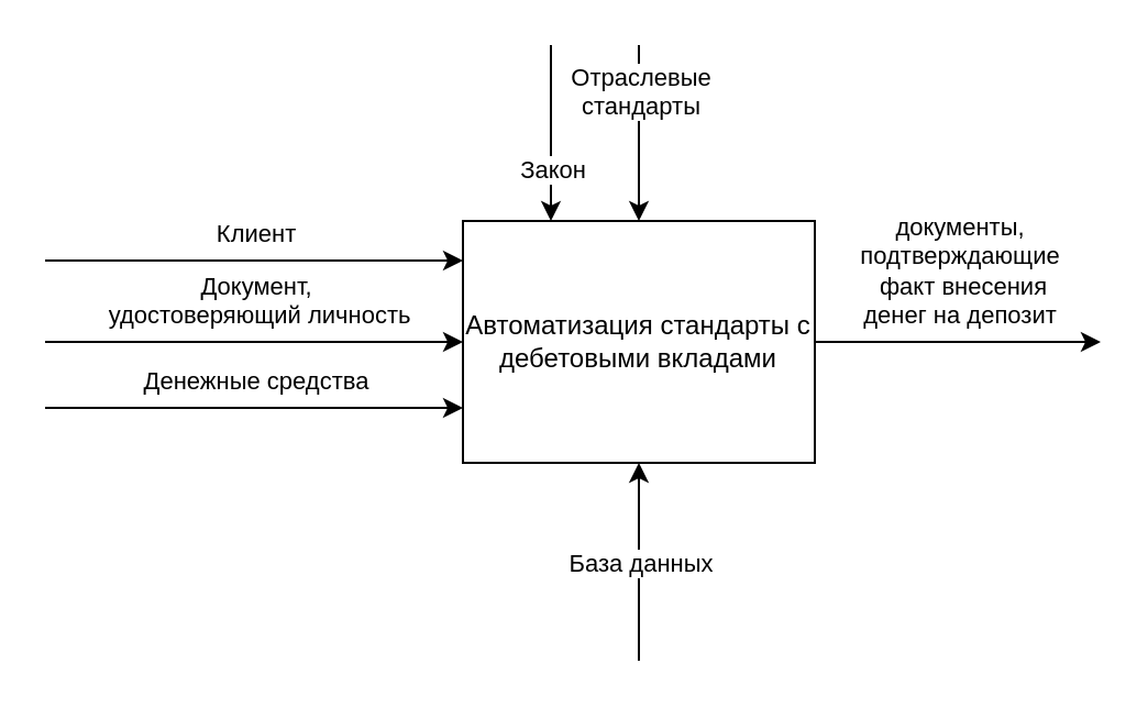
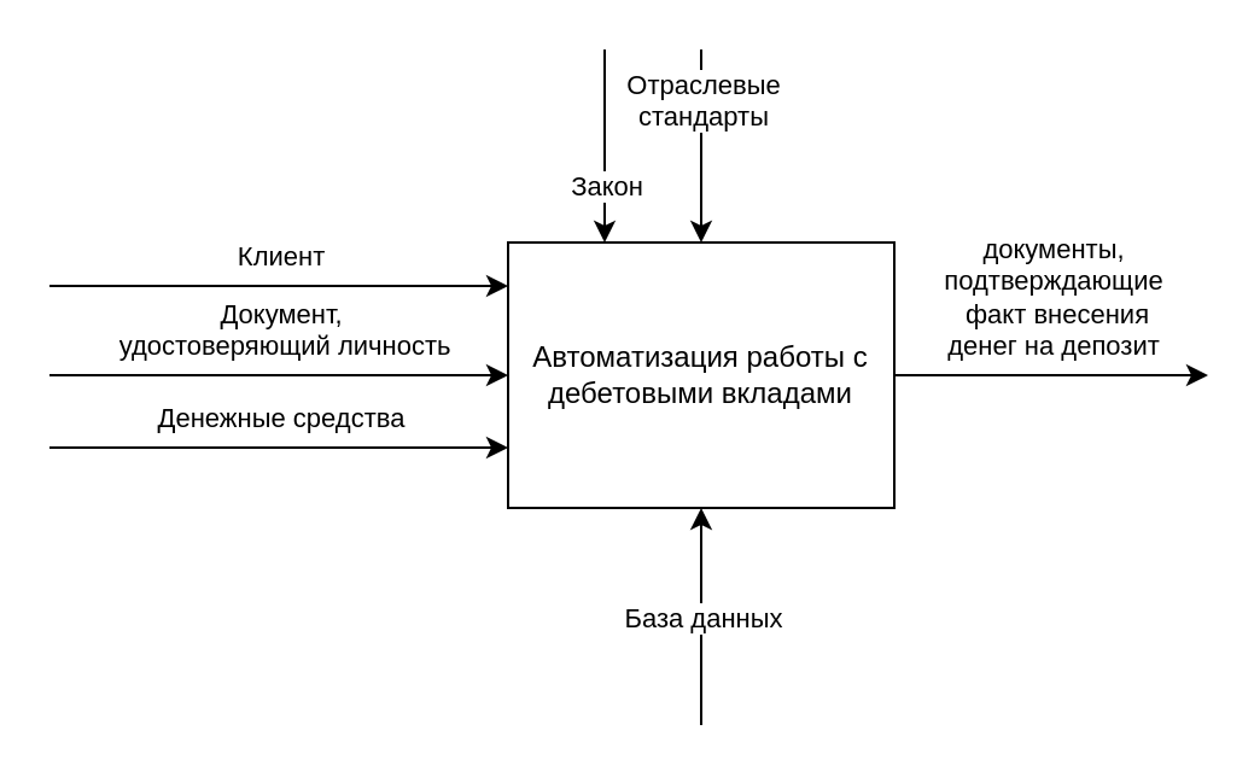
- <mxCell id="3" value="Автоматизация стандарты с дебетовыми вкладами" style="rounded=0;whiteSpace=wrap;html=1;" vertex="1" parent="2"><mxGeometry x="190" y="80" width="160" height="110" as="geometry" /></mxCell>
+ <mxCell id="3" value="Автоматизация работы с дебетовыми вкладами" style="rounded=0;whiteSpace=wrap;html=1;" vertex="1" parent="2"><mxGeometry x="190" y="80" width="160" height="110" as="geometry" /></mxCell>
